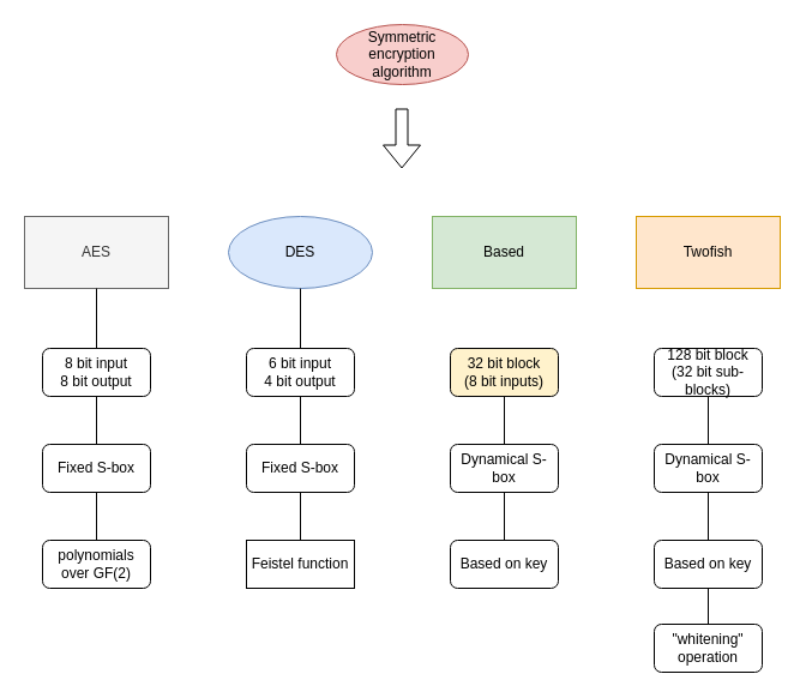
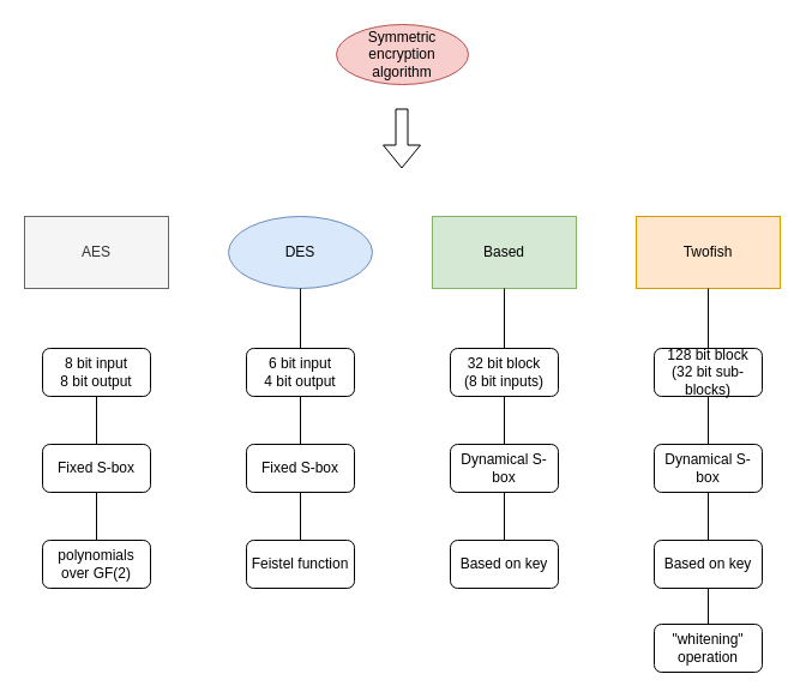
- <mxCell id="7" value="" style="endArrow=none;html=1;rounded=0;entryX=0.5;entryY=1;entryDx=0;entryDy=0;exitX=0.5;exitY=0;exitDx=0;exitDy=0;" edge="1" parent="1" source="6" target="2"><mxGeometry width="50" height="50" relative="1" as="geometry"><mxPoint x="-70" y="420" as="sourcePoint" /><mxPoint x="-20" y="370" as="targetPoint" /></mxGeometry></mxCell>
+ <mxCell id="30" value="" style="endArrow=none;html=1;rounded=0;entryX=0.5;entryY=1;entryDx=0;entryDy=0;" edge="1" parent="1" source="19" target="4"><mxGeometry width="50" height="50" relative="1" as="geometry"><mxPoint x="360" y="320" as="sourcePoint" /><mxPoint x="410" y="270" as="targetPoint" /></mxGeometry></mxCell>
+ <mxCell id="31" value="" style="endArrow=none;html=1;rounded=0;entryX=0.5;entryY=1;entryDx=0;entryDy=0;exitX=0.5;exitY=0;exitDx=0;exitDy=0;" edge="1" parent="1" source="24" target="5"><mxGeometry width="50" height="50" relative="1" as="geometry"><mxPoint x="490" y="310" as="sourcePoint" /><mxPoint x="540" y="260" as="targetPoint" /></mxGeometry></mxCell>
- <mxCell id="19" value="32 bit block&lt;br&gt;(8 bit inputs)" style="rounded=1;whiteSpace=wrap;html=1;fillColor=#fff2cc;" vertex="1" parent="1"><mxGeometry x="375" y="290" width="90" height="40" as="geometry" /></mxCell>
+ <mxCell id="19" value="32 bit block&lt;br&gt;(8 bit inputs)" style="rounded=1;whiteSpace=wrap;html=1;" vertex="1" parent="1"><mxGeometry x="375" y="290" width="90" height="40" as="geometry" /></mxCell>
- <mxCell id="16" value="Feistel function" style="whiteSpace=wrap;html=1;rounded=0;" vertex="1" parent="1"><mxGeometry x="205" y="450" width="90" height="40" as="geometry" /></mxCell>
+ <mxCell id="16" value="Feistel function" style="rounded=1;whiteSpace=wrap;html=1;" vertex="1" parent="1"><mxGeometry x="205" y="450" width="90" height="40" as="geometry" /></mxCell>
